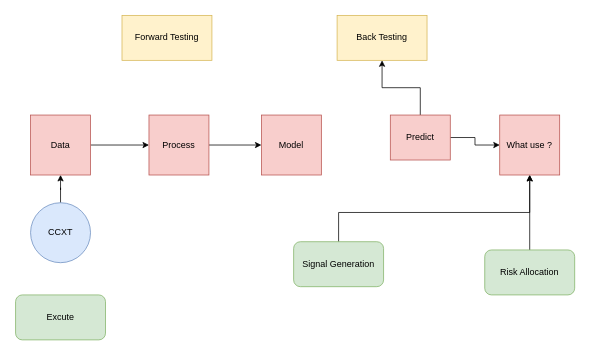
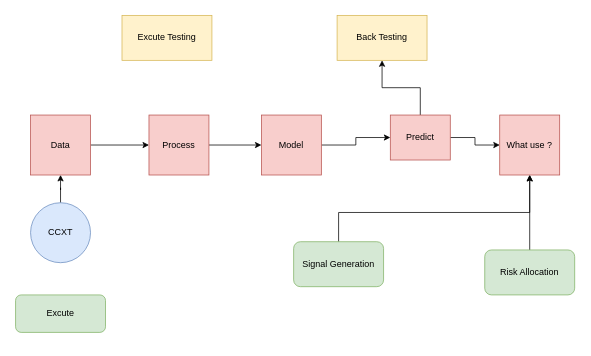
- <mxCell id="13" value="Forward Testing" style="rounded=0;whiteSpace=wrap;html=1;fillColor=#fff2cc;strokeColor=#d6b656;" parent="1" vertex="1"><mxGeometry x="162" y="20" width="120" height="60" as="geometry" /></mxCell>
+ <mxCell id="13" value="Excute Testing" style="rounded=0;whiteSpace=wrap;html=1;fillColor=#fff2cc;strokeColor=#d6b656;" parent="1" vertex="1"><mxGeometry x="162" y="20" width="120" height="60" as="geometry" /></mxCell>
+ <mxCell id="5" value="" style="edgeStyle=orthogonalEdgeStyle;rounded=0;orthogonalLoop=1;jettySize=auto;html=1;" parent="1" source="6" target="4" edge="1"><mxGeometry relative="1" as="geometry" /></mxCell>
- <mxCell id="18" value="Excute" style="rounded=1;whiteSpace=wrap;html=1;fillColor=#d5e8d4;strokeColor=#82b366;" parent="1" vertex="1"><mxGeometry x="20" y="393" width="120" height="60" as="geometry" /></mxCell>
+ <mxCell id="18" value="Excute" style="rounded=1;whiteSpace=wrap;html=1;fillColor=#d5e8d4;strokeColor=#82b366;" parent="1" vertex="1"><mxGeometry x="20" y="393" width="120" height="50" as="geometry" /></mxCell>
